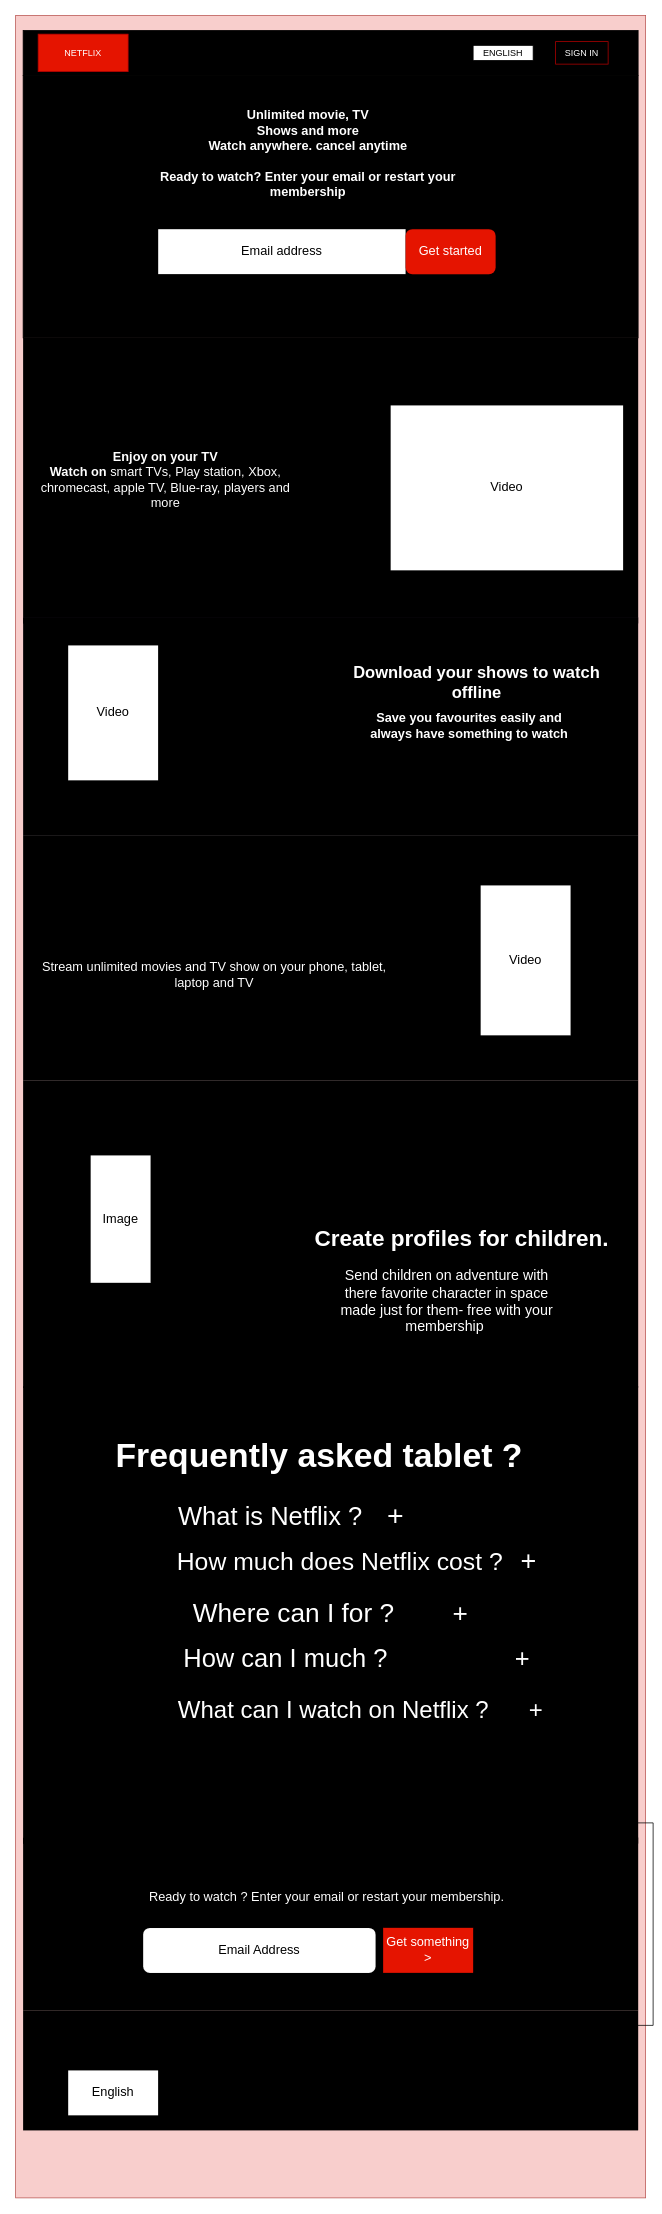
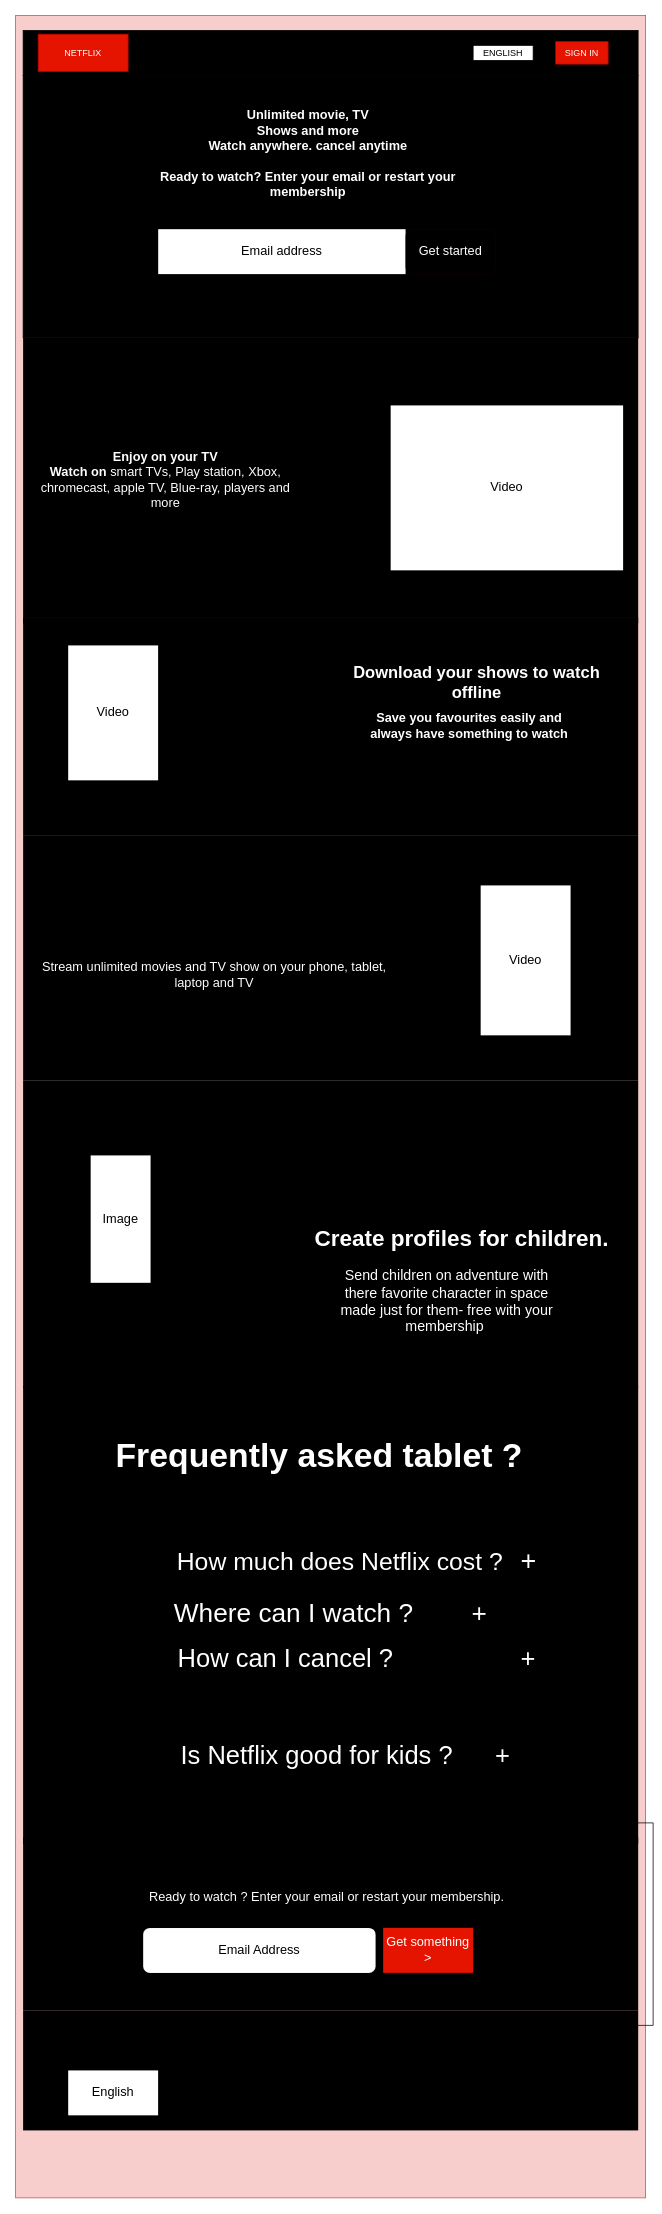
- <mxCell id="6" value="SIGN IN" style="rounded=0;whiteSpace=wrap;html=1;fillColor=#000000;strokeColor=#B20000;fontColor=#ffffff;" vertex="1" parent="1"><mxGeometry x="740" y="55" width="70" height="30" as="geometry" /></mxCell>
+ <mxCell id="6" value="SIGN IN" style="rounded=0;whiteSpace=wrap;html=1;fillColor=#e51400;strokeColor=#B20000;fontColor=#ffffff;" vertex="1" parent="1"><mxGeometry x="740" y="55" width="70" height="30" as="geometry" /></mxCell>
- <mxCell id="10" value="Get started" style="rounded=1;whiteSpace=wrap;html=1;fontSize=17;strokeWidth=0;fillColor=#e51400;strokeColor=#B20000;fontColor=#ffffff;" vertex="1" parent="1"><mxGeometry x="540" y="305" width="120" height="60" as="geometry" /></mxCell>
+ <mxCell id="10" value="Get started" style="rounded=1;whiteSpace=wrap;html=1;fontSize=17;strokeWidth=0;fillColor=#000000;strokeColor=#B20000;fontColor=#ffffff;" vertex="1" parent="1"><mxGeometry x="540" y="305" width="120" height="60" as="geometry" /></mxCell>
- <mxCell id="28" value="&lt;font style=&quot;font-size: 34px&quot;&gt;What is Netflix ?&lt;/font&gt;&amp;nbsp;&amp;nbsp;&amp;nbsp;&amp;nbsp;&amp;nbsp;&amp;nbsp; &lt;font style=&quot;font-size: 38px&quot;&gt;+&lt;/font&gt;" style="rounded=0;whiteSpace=wrap;html=1;fontSize=17;strokeColor=#000000;strokeWidth=0;gradientColor=none;fillColor=#000000;fontColor=#FFFFFF;" vertex="1" parent="1"><mxGeometry x="150" y="1990" width="475" height="60" as="geometry" /></mxCell>
- <mxCell id="30" value="&lt;font style=&quot;font-size: 35px&quot;&gt;Where can I for ?&amp;nbsp;&amp;nbsp;&amp;nbsp;&amp;nbsp;&amp;nbsp;&amp;nbsp;&amp;nbsp; +&lt;/font&gt;" style="rounded=0;whiteSpace=wrap;html=1;fontSize=17;strokeColor=#000000;strokeWidth=0;gradientColor=none;fillColor=#000000;fontColor=#FFFFFF;" vertex="1" parent="1"><mxGeometry x="205" y="2120" width="470" height="60" as="geometry" /></mxCell>
+ <mxCell id="30" value="&lt;font style=&quot;font-size: 35px&quot;&gt;Where can I watch ?&amp;nbsp;&amp;nbsp;&amp;nbsp;&amp;nbsp;&amp;nbsp;&amp;nbsp;&amp;nbsp; +&lt;/font&gt;" style="rounded=0;whiteSpace=wrap;html=1;fontSize=17;strokeColor=#000000;strokeWidth=0;gradientColor=none;fillColor=#000000;fontColor=#FFFFFF;" vertex="1" parent="1"><mxGeometry x="205" y="2120" width="470" height="60" as="geometry" /></mxCell>
- <mxCell id="31" value="&lt;font style=&quot;font-size: 34px&quot;&gt;How can I much ?&amp;nbsp;&amp;nbsp;&amp;nbsp;&amp;nbsp;&amp;nbsp;&amp;nbsp;&amp;nbsp;&amp;nbsp;&amp;nbsp;&amp;nbsp;&amp;nbsp;&amp;nbsp;&amp;nbsp;&amp;nbsp;&amp;nbsp;&amp;nbsp;&amp;nbsp; +&lt;/font&gt;" style="rounded=0;whiteSpace=wrap;html=1;fontSize=17;strokeColor=#000000;strokeWidth=0;gradientColor=none;fillColor=#000000;fontColor=#FFFFFF;" vertex="1" parent="1"><mxGeometry x="230" y="2180" width="490" height="60" as="geometry" /></mxCell>
+ <mxCell id="31" value="&lt;font style=&quot;font-size: 34px&quot;&gt;How can I cancel ?&amp;nbsp;&amp;nbsp;&amp;nbsp;&amp;nbsp;&amp;nbsp;&amp;nbsp;&amp;nbsp;&amp;nbsp;&amp;nbsp;&amp;nbsp;&amp;nbsp;&amp;nbsp;&amp;nbsp;&amp;nbsp;&amp;nbsp;&amp;nbsp;&amp;nbsp; +&lt;/font&gt;" style="rounded=0;whiteSpace=wrap;html=1;fontSize=17;strokeColor=#000000;strokeWidth=0;gradientColor=none;fillColor=#000000;fontColor=#FFFFFF;" vertex="1" parent="1"><mxGeometry x="230" y="2180" width="490" height="60" as="geometry" /></mxCell>
- <mxCell id="32" value="&lt;font style=&quot;font-size: 32px&quot;&gt;What can I watch on Netflix ?&amp;nbsp;&amp;nbsp;&amp;nbsp;&amp;nbsp;&amp;nbsp; +&lt;/font&gt;" style="rounded=0;whiteSpace=wrap;html=1;fontSize=17;strokeColor=#000000;strokeWidth=0;gradientColor=none;fillColor=#000000;fontColor=#FFFFFF;" vertex="1" parent="1"><mxGeometry x="210" y="2250" width="540" height="60" as="geometry" /></mxCell>
+ <mxCell id="33" value="&lt;font style=&quot;font-size: 34px&quot;&gt;Is Netflix good for kids ?&amp;nbsp;&amp;nbsp;&amp;nbsp;&amp;nbsp;&amp;nbsp; +&lt;/font&gt;" style="rounded=0;whiteSpace=wrap;html=1;fontSize=17;strokeColor=#000000;strokeWidth=0;gradientColor=none;fillColor=#000000;fontColor=#FFFFFF;" vertex="1" parent="1"><mxGeometry x="180" y="2310" width="560" height="60" as="geometry" /></mxCell>
